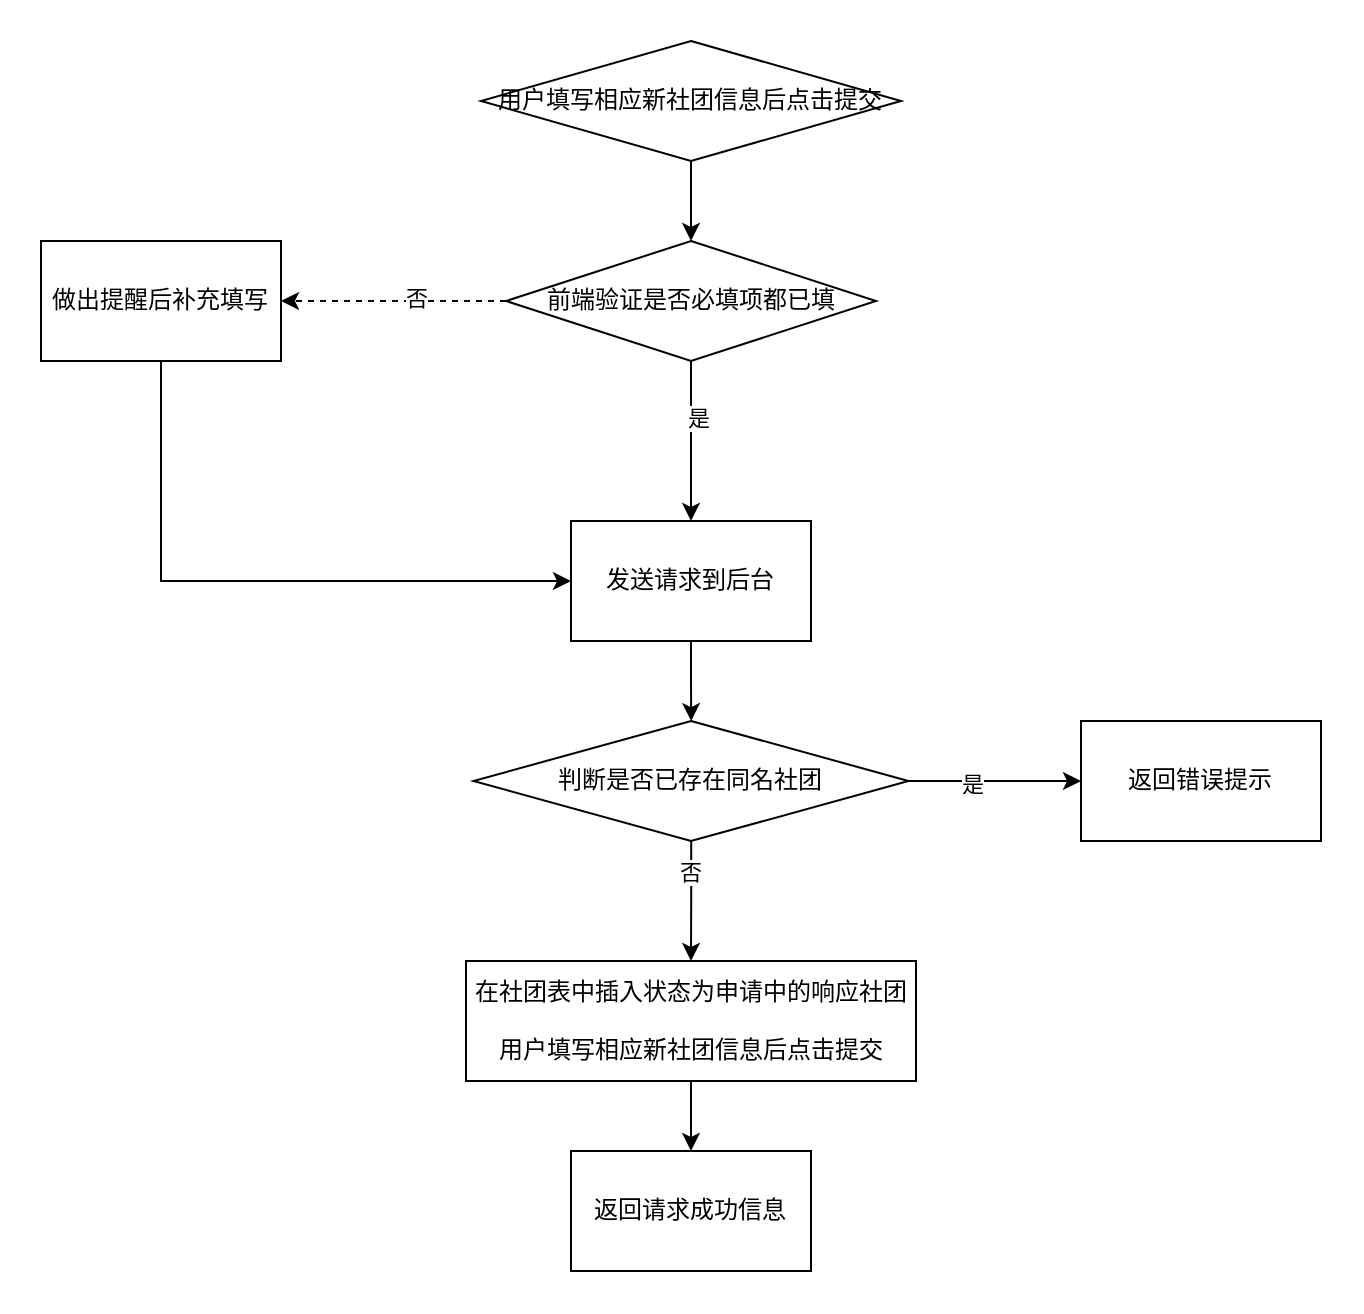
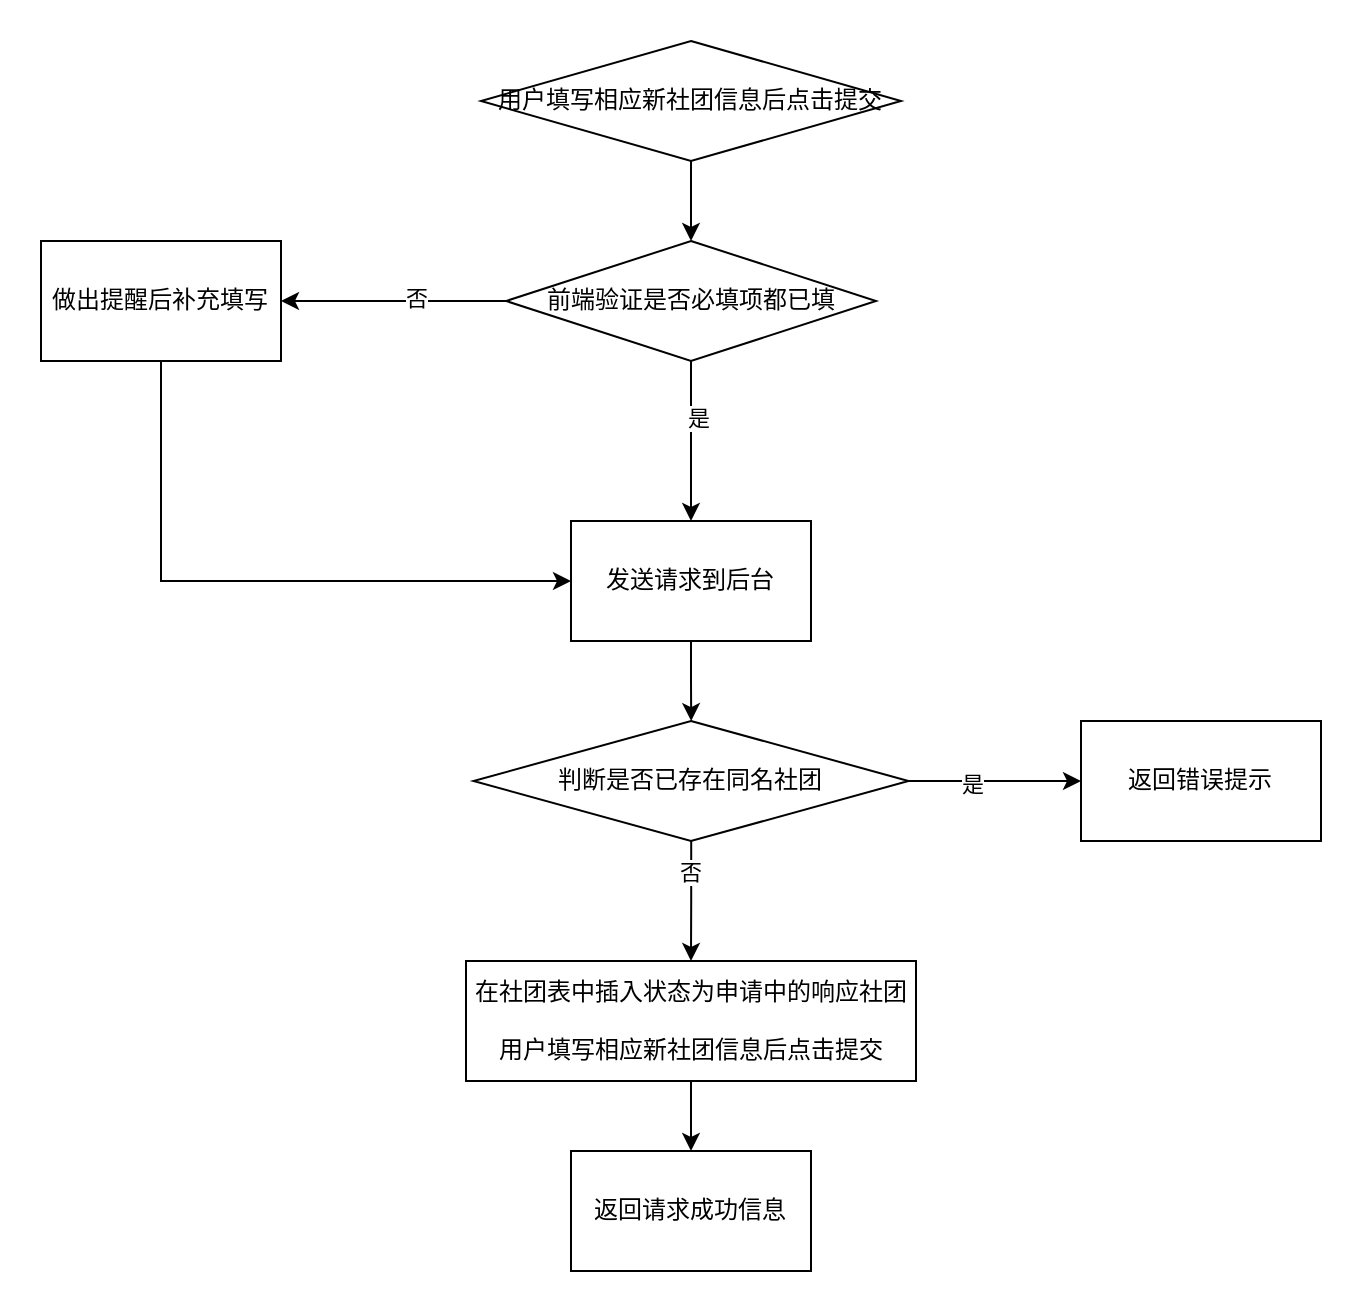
- <mxCell id="6" value="" style="edgeStyle=orthogonalEdgeStyle;rounded=0;orthogonalLoop=1;jettySize=auto;html=1;dashed=1;" edge="1" parent="1" source="8" target="12"><mxGeometry relative="1" as="geometry" /></mxCell>
+ <mxCell id="6" value="" style="edgeStyle=orthogonalEdgeStyle;rounded=0;orthogonalLoop=1;jettySize=auto;html=1;" edge="1" parent="1" source="8" target="12"><mxGeometry relative="1" as="geometry" /></mxCell>
